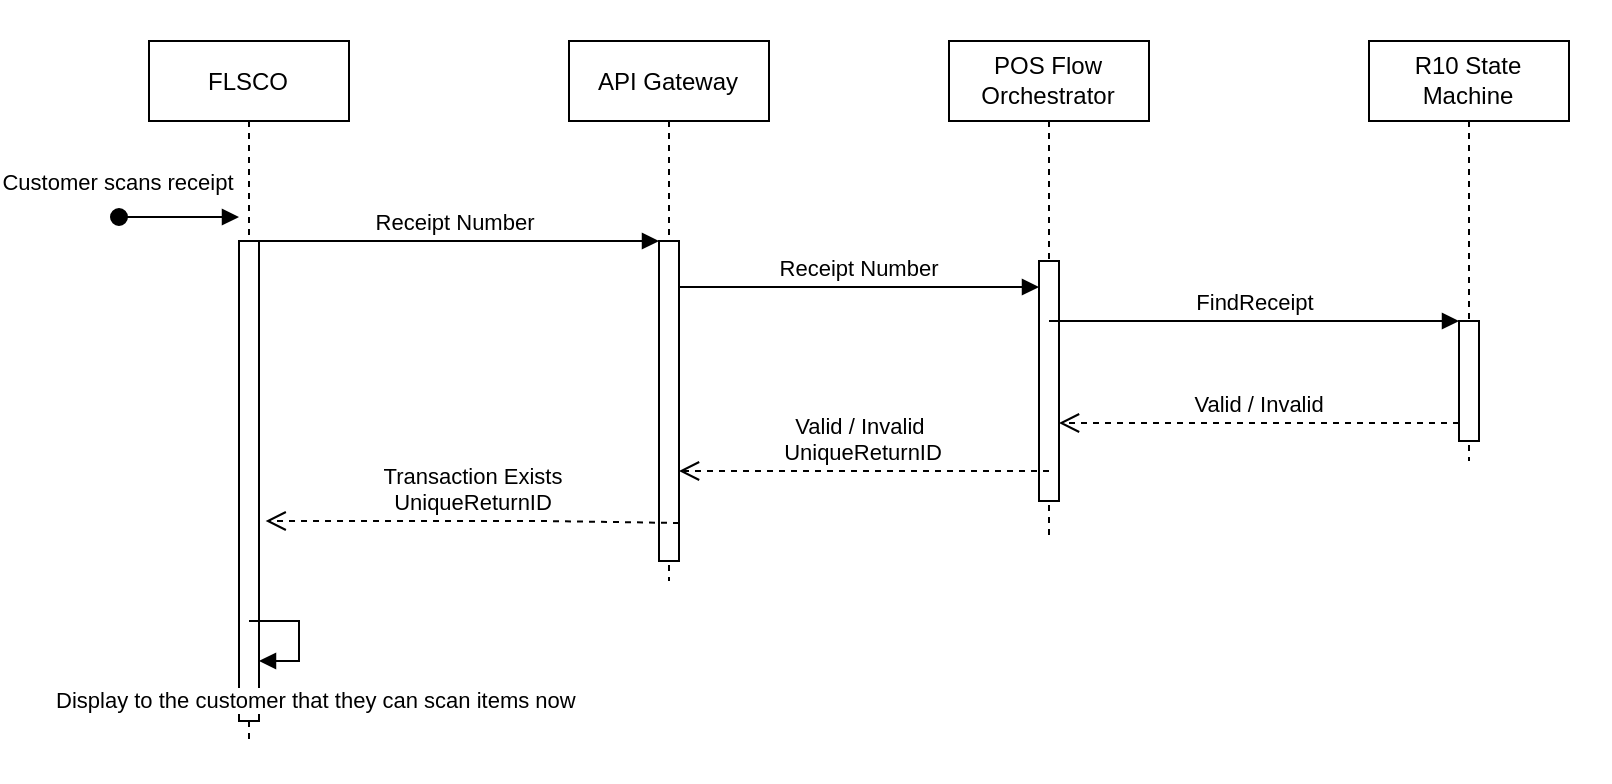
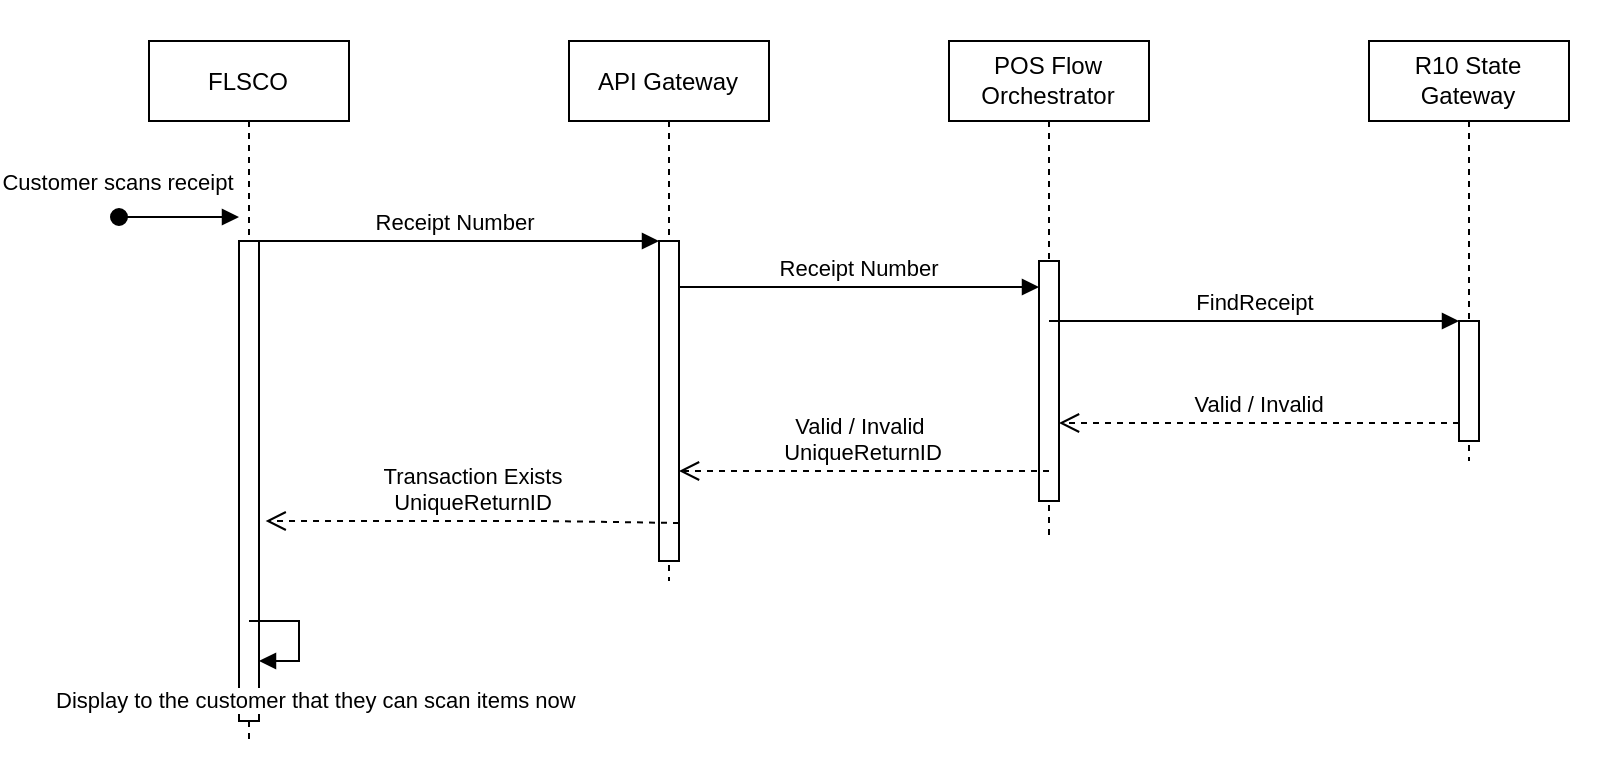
- <mxCell id="8" value="R10 State Machine" style="shape=umlLifeline;perimeter=lifelinePerimeter;container=1;collapsible=0;recursiveResize=0;rounded=0;shadow=0;strokeWidth=1;whiteSpace=wrap;" vertex="1" parent="1"><mxGeometry x="630" y="20" width="100" height="210" as="geometry" /></mxCell>
+ <mxCell id="8" value="R10 State Gateway" style="shape=umlLifeline;perimeter=lifelinePerimeter;container=1;collapsible=0;recursiveResize=0;rounded=0;shadow=0;strokeWidth=1;whiteSpace=wrap;" vertex="1" parent="1"><mxGeometry x="630" y="20" width="100" height="210" as="geometry" /></mxCell>
